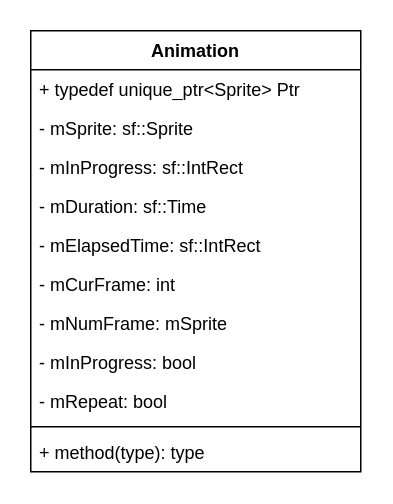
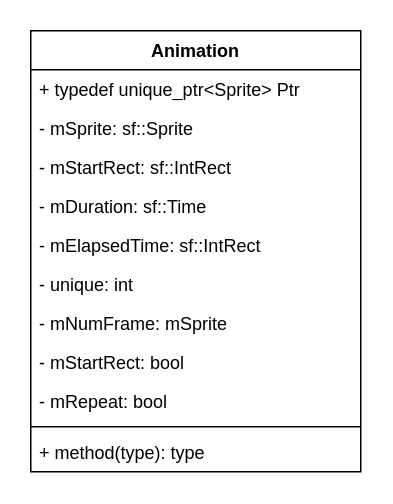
- <mxCell id="5" value="- mInProgress: sf::IntRect" style="text;strokeColor=none;fillColor=none;align=left;verticalAlign=top;spacingLeft=4;spacingRight=4;overflow=hidden;rotatable=0;points=[[0,0.5],[1,0.5]];portConstraint=eastwest;whiteSpace=wrap;html=1;" vertex="1" parent="2"><mxGeometry y="78" width="220" height="26" as="geometry" /></mxCell>
+ <mxCell id="5" value="- mStartRect: sf::IntRect" style="text;strokeColor=none;fillColor=none;align=left;verticalAlign=top;spacingLeft=4;spacingRight=4;overflow=hidden;rotatable=0;points=[[0,0.5],[1,0.5]];portConstraint=eastwest;whiteSpace=wrap;html=1;" vertex="1" parent="2"><mxGeometry y="78" width="220" height="26" as="geometry" /></mxCell>
- <mxCell id="8" value="- mCurFrame: int" style="text;strokeColor=none;fillColor=none;align=left;verticalAlign=top;spacingLeft=4;spacingRight=4;overflow=hidden;rotatable=0;points=[[0,0.5],[1,0.5]];portConstraint=eastwest;whiteSpace=wrap;html=1;" vertex="1" parent="2"><mxGeometry y="156" width="220" height="26" as="geometry" /></mxCell>
+ <mxCell id="8" value="- unique: int" style="text;strokeColor=none;fillColor=none;align=left;verticalAlign=top;spacingLeft=4;spacingRight=4;overflow=hidden;rotatable=0;points=[[0,0.5],[1,0.5]];portConstraint=eastwest;whiteSpace=wrap;html=1;" vertex="1" parent="2"><mxGeometry y="156" width="220" height="26" as="geometry" /></mxCell>
- <mxCell id="10" value="- mInProgress: bool" style="text;strokeColor=none;fillColor=none;align=left;verticalAlign=top;spacingLeft=4;spacingRight=4;overflow=hidden;rotatable=0;points=[[0,0.5],[1,0.5]];portConstraint=eastwest;whiteSpace=wrap;html=1;" vertex="1" parent="2"><mxGeometry y="208" width="220" height="26" as="geometry" /></mxCell>
+ <mxCell id="10" value="- mStartRect: bool" style="text;strokeColor=none;fillColor=none;align=left;verticalAlign=top;spacingLeft=4;spacingRight=4;overflow=hidden;rotatable=0;points=[[0,0.5],[1,0.5]];portConstraint=eastwest;whiteSpace=wrap;html=1;" vertex="1" parent="2"><mxGeometry y="208" width="220" height="26" as="geometry" /></mxCell>
